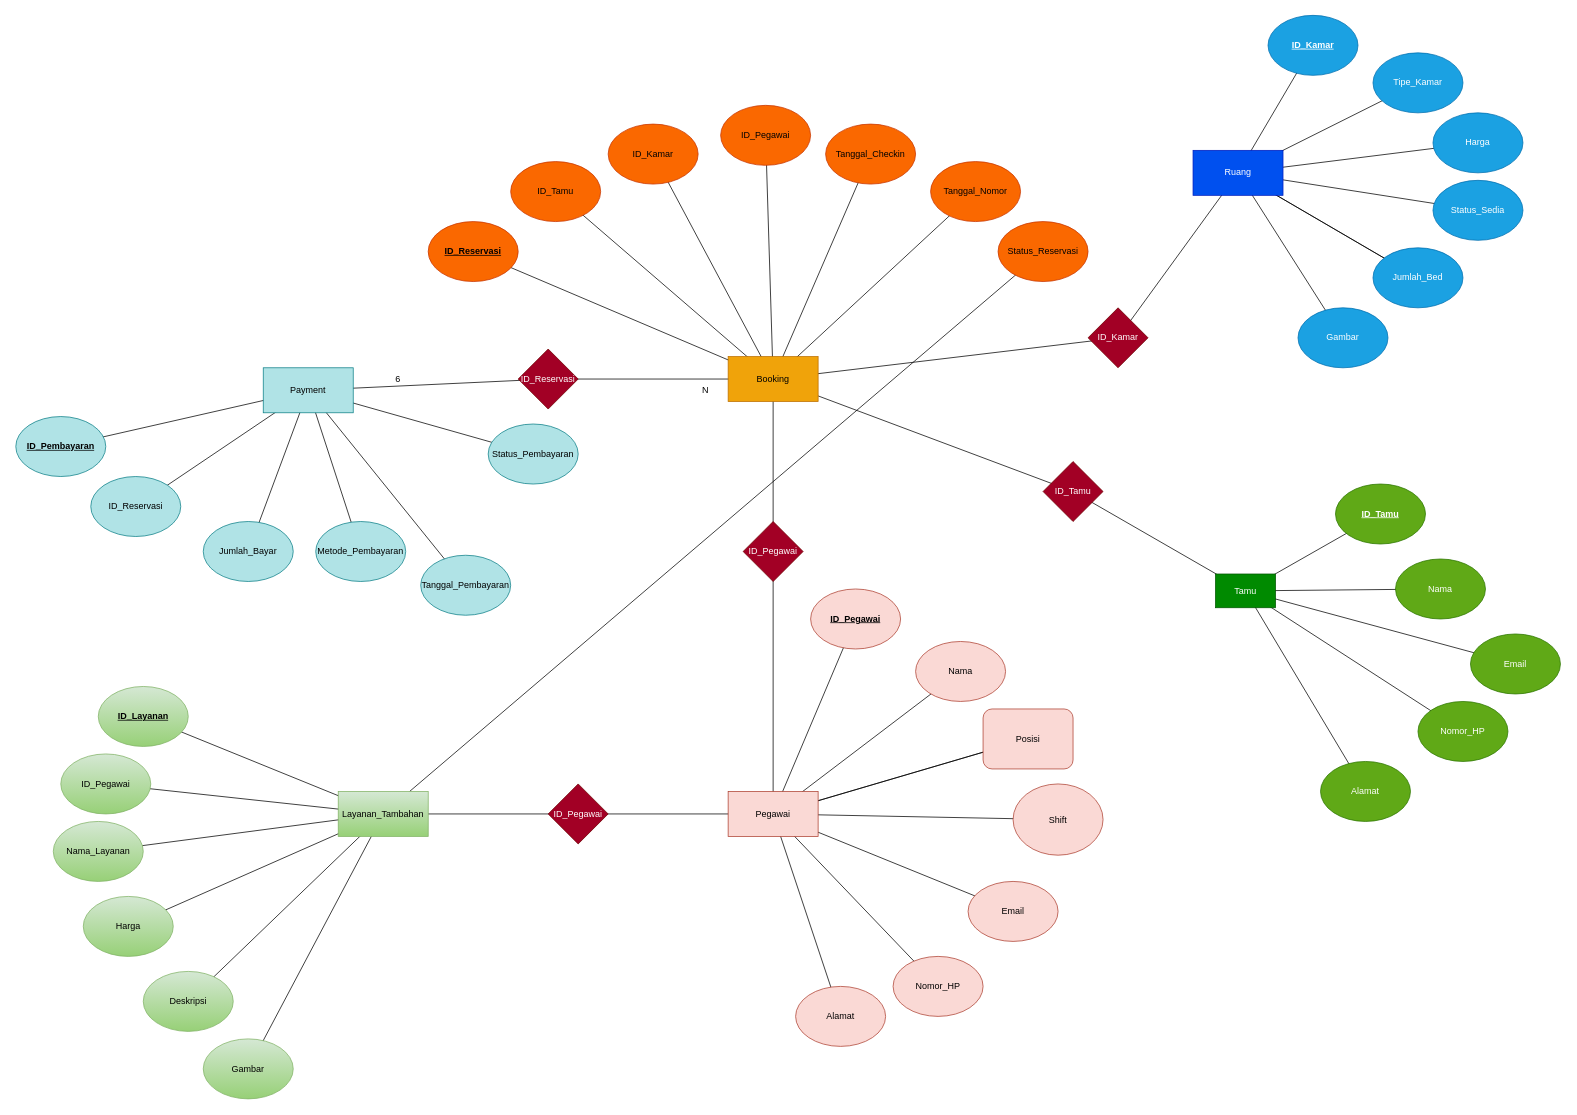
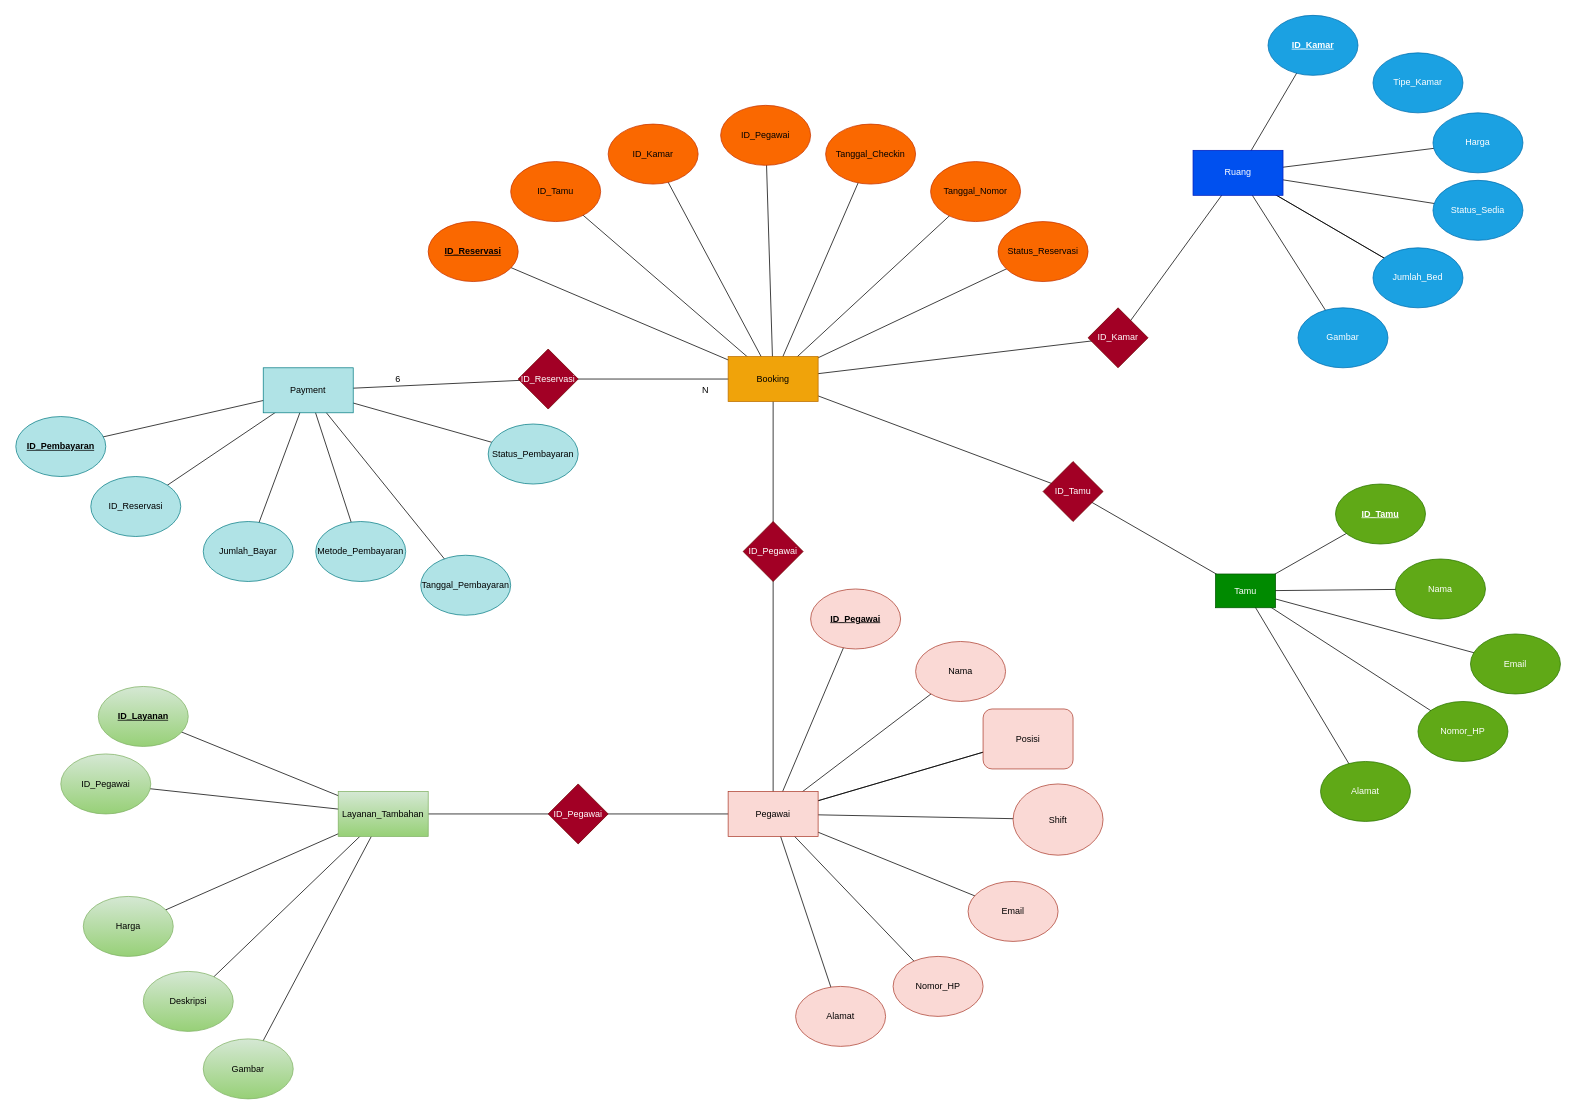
- <mxCell id="45" value="" style="endArrow=none;html=1;rounded=0;exitX=0.5;exitY=0.5;exitDx=0;exitDy=0;exitPerimeter=0;entryX=0.5;entryY=0.5;entryDx=0;entryDy=0;entryPerimeter=0;" edge="1" parent="1" source="62" target="53"><mxGeometry width="50" height="50" relative="1" as="geometry"><mxPoint x="2950" y="510" as="sourcePoint" /><mxPoint x="3000" y="460" as="targetPoint" /></mxGeometry></mxCell>
- <mxCell id="34" value="" style="endArrow=none;html=1;rounded=0;exitX=0.5;exitY=0.5;exitDx=0;exitDy=0;exitPerimeter=0;" edge="1" parent="1" source="71" target="56"><mxGeometry width="50" height="50" relative="1" as="geometry"><mxPoint x="1420" y="545" as="sourcePoint" /><mxPoint x="1470" y="495" as="targetPoint" /></mxGeometry></mxCell>
+ <mxCell id="34" value="" style="endArrow=none;html=1;rounded=0;exitX=0.5;exitY=0.5;exitDx=0;exitDy=0;exitPerimeter=0;entryX=0.5;entryY=0.5;entryDx=0;entryDy=0;entryPerimeter=0;" edge="1" parent="1" source="71" target="54"><mxGeometry width="50" height="50" relative="1" as="geometry"><mxPoint x="1420" y="545" as="sourcePoint" /><mxPoint x="1470" y="495" as="targetPoint" /></mxGeometry></mxCell>
- <mxCell id="19" value="" style="endArrow=none;html=1;rounded=0;entryX=0.5;entryY=0.5;entryDx=0;entryDy=0;entryPerimeter=0;exitX=0.5;exitY=0.5;exitDx=0;exitDy=0;exitPerimeter=0;" edge="1" parent="1" source="56" target="86"><mxGeometry width="50" height="50" relative="1" as="geometry"><mxPoint x="70" y="1235" as="sourcePoint" /><mxPoint x="120" y="1185" as="targetPoint" /></mxGeometry></mxCell>
- <mxCell id="86" value="Nama_Layanan" style="ellipse;whiteSpace=wrap;html=1;points=[[0.5,0.5,0,0,0]];fillColor=#d5e8d4;gradientColor=#97d077;strokeColor=#82b366;" vertex="1" parent="1"><mxGeometry x="70" y="1095" width="120" height="80" as="geometry" /></mxCell>
